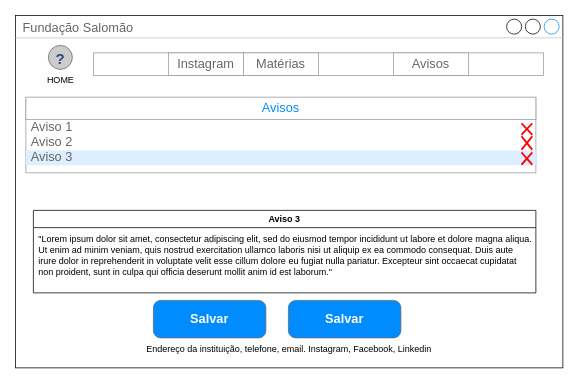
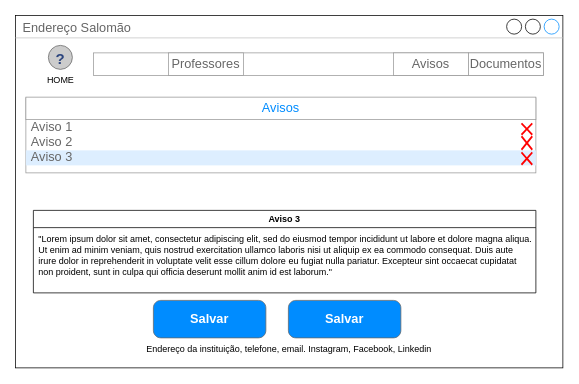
- <mxCell id="2" value="Fundação Salomão" style="strokeWidth=1;shadow=0;dashed=0;align=center;html=1;shape=mxgraph.mockup.containers.window;align=left;verticalAlign=top;spacingLeft=8;strokeColor2=#008cff;strokeColor3=#c4c4c4;fontColor=#666666;mainText=;fontSize=17;labelBackgroundColor=none;whiteSpace=wrap;" parent="1" vertex="1"><mxGeometry x="20" y="20" width="730" height="470" as="geometry" /></mxCell>
+ <mxCell id="2" value="Endereço Salomão" style="strokeWidth=1;shadow=0;dashed=0;align=center;html=1;shape=mxgraph.mockup.containers.window;align=left;verticalAlign=top;spacingLeft=8;strokeColor2=#008cff;strokeColor3=#c4c4c4;fontColor=#666666;mainText=;fontSize=17;labelBackgroundColor=none;whiteSpace=wrap;" parent="1" vertex="1"><mxGeometry x="20" y="20" width="730" height="470" as="geometry" /></mxCell>
- <mxCell id="4" value="Instagram" style="strokeColor=inherit;fillColor=inherit;gradientColor=inherit;strokeWidth=1;shadow=0;dashed=0;align=center;html=1;shape=mxgraph.mockup.forms.rrect;rSize=0;fontSize=17;fontColor=#666666;whiteSpace=wrap;" parent="3" vertex="1"><mxGeometry x="100" width="100" height="30" as="geometry" /></mxCell>
+ <mxCell id="4" value="Professores" style="strokeColor=inherit;fillColor=inherit;gradientColor=inherit;strokeWidth=1;shadow=0;dashed=0;align=center;html=1;shape=mxgraph.mockup.forms.rrect;rSize=0;fontSize=17;fontColor=#666666;whiteSpace=wrap;" parent="3" vertex="1"><mxGeometry x="100" width="100" height="30" as="geometry" /></mxCell>
- <mxCell id="5" value="Matérias" style="strokeColor=inherit;fillColor=inherit;gradientColor=inherit;strokeWidth=1;shadow=0;dashed=0;align=center;html=1;shape=mxgraph.mockup.forms.rrect;rSize=0;fontSize=17;fontColor=#666666;whiteSpace=wrap;" parent="3" vertex="1"><mxGeometry x="200" width="100" height="30" as="geometry" /></mxCell>
+ <mxCell id="7" value="Documentos" style="strokeColor=inherit;fillColor=inherit;gradientColor=inherit;strokeWidth=1;shadow=0;dashed=0;align=center;html=1;shape=mxgraph.mockup.forms.rrect;rSize=0;fontSize=17;fontColor=#666666;whiteSpace=wrap;" parent="3" vertex="1"><mxGeometry x="500" width="100" height="30" as="geometry" /></mxCell>
